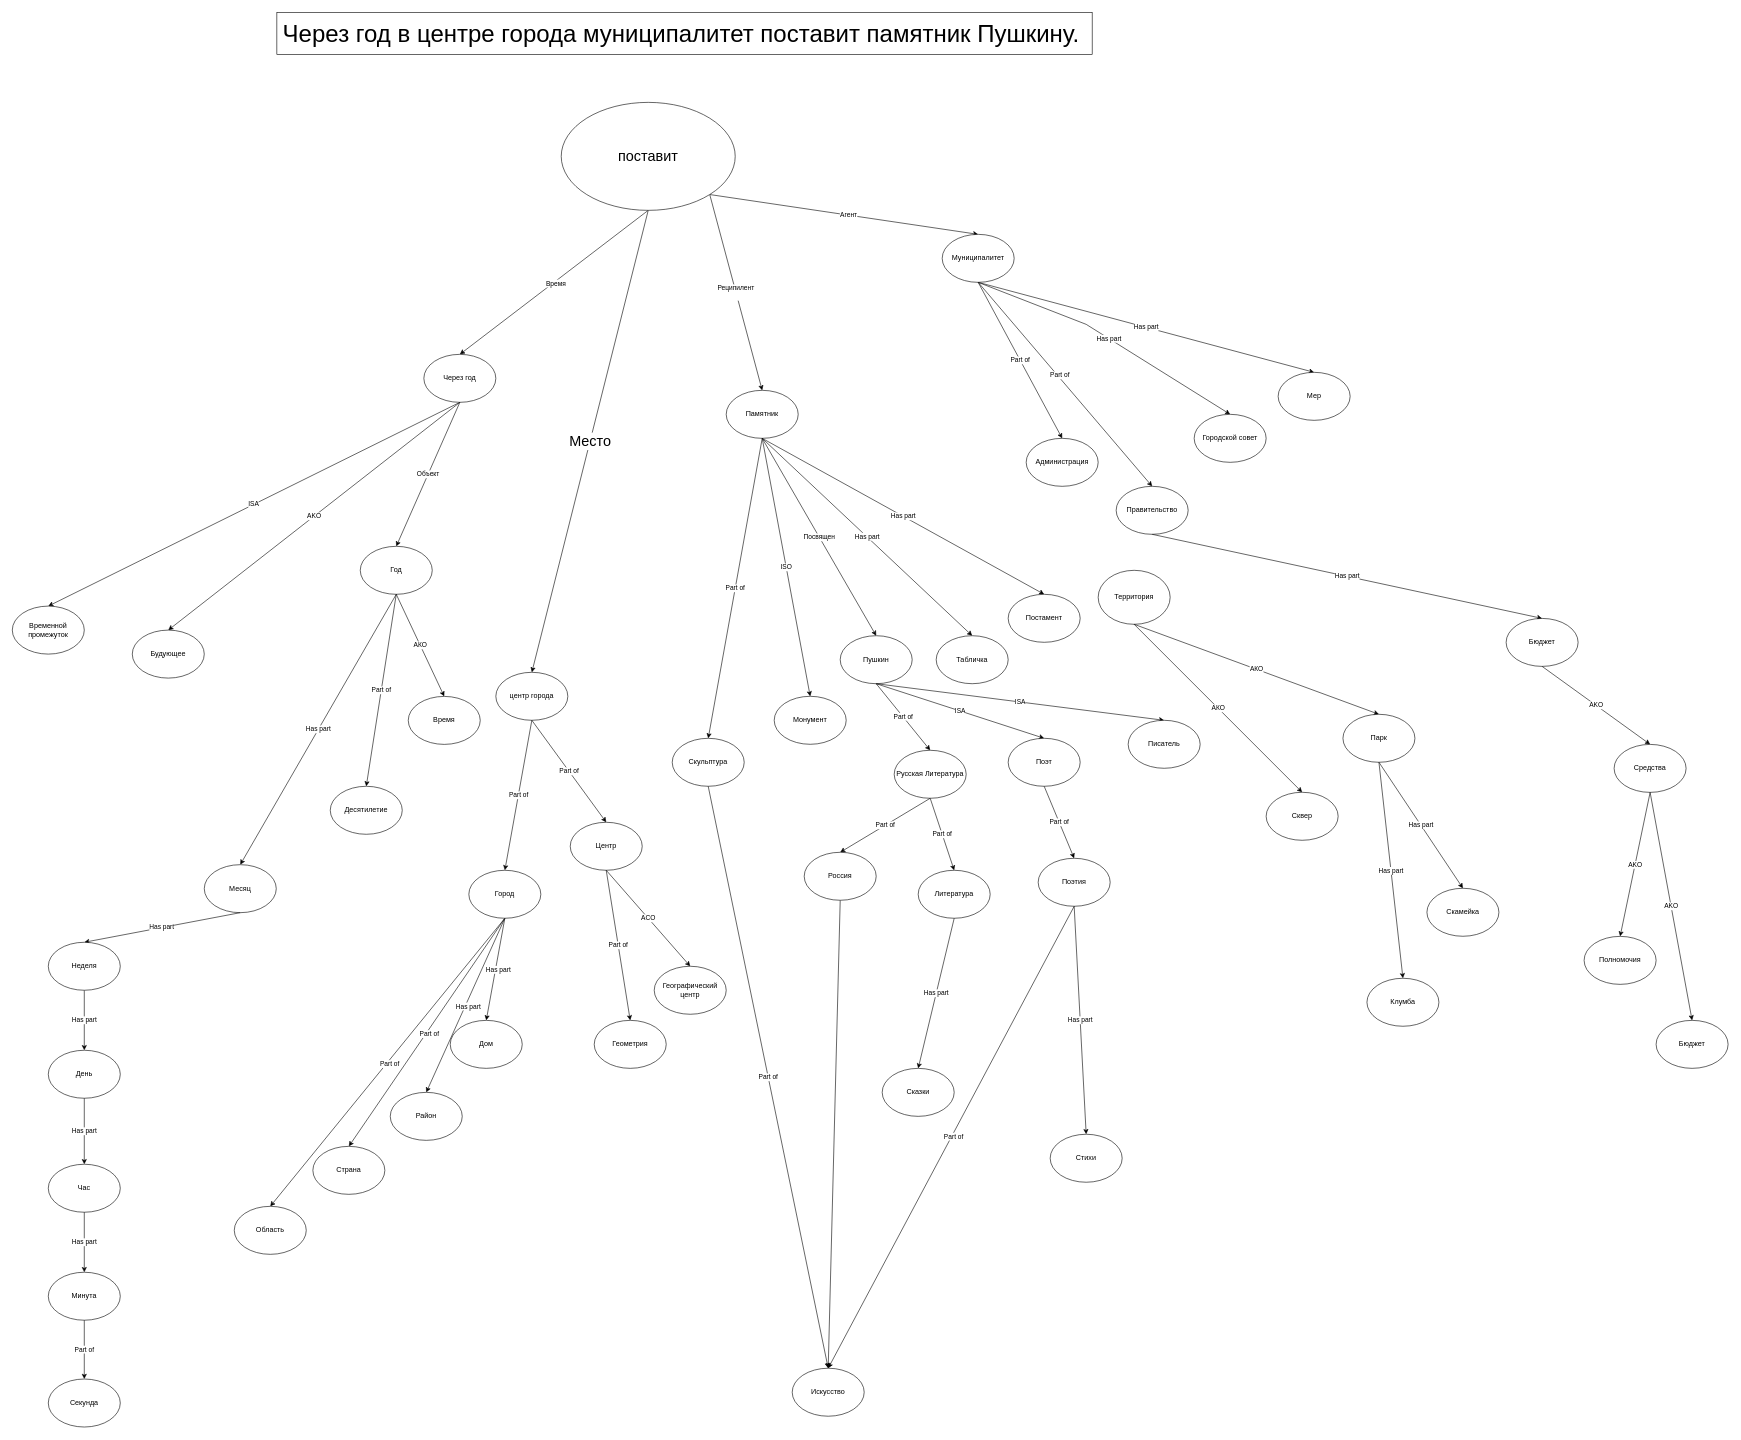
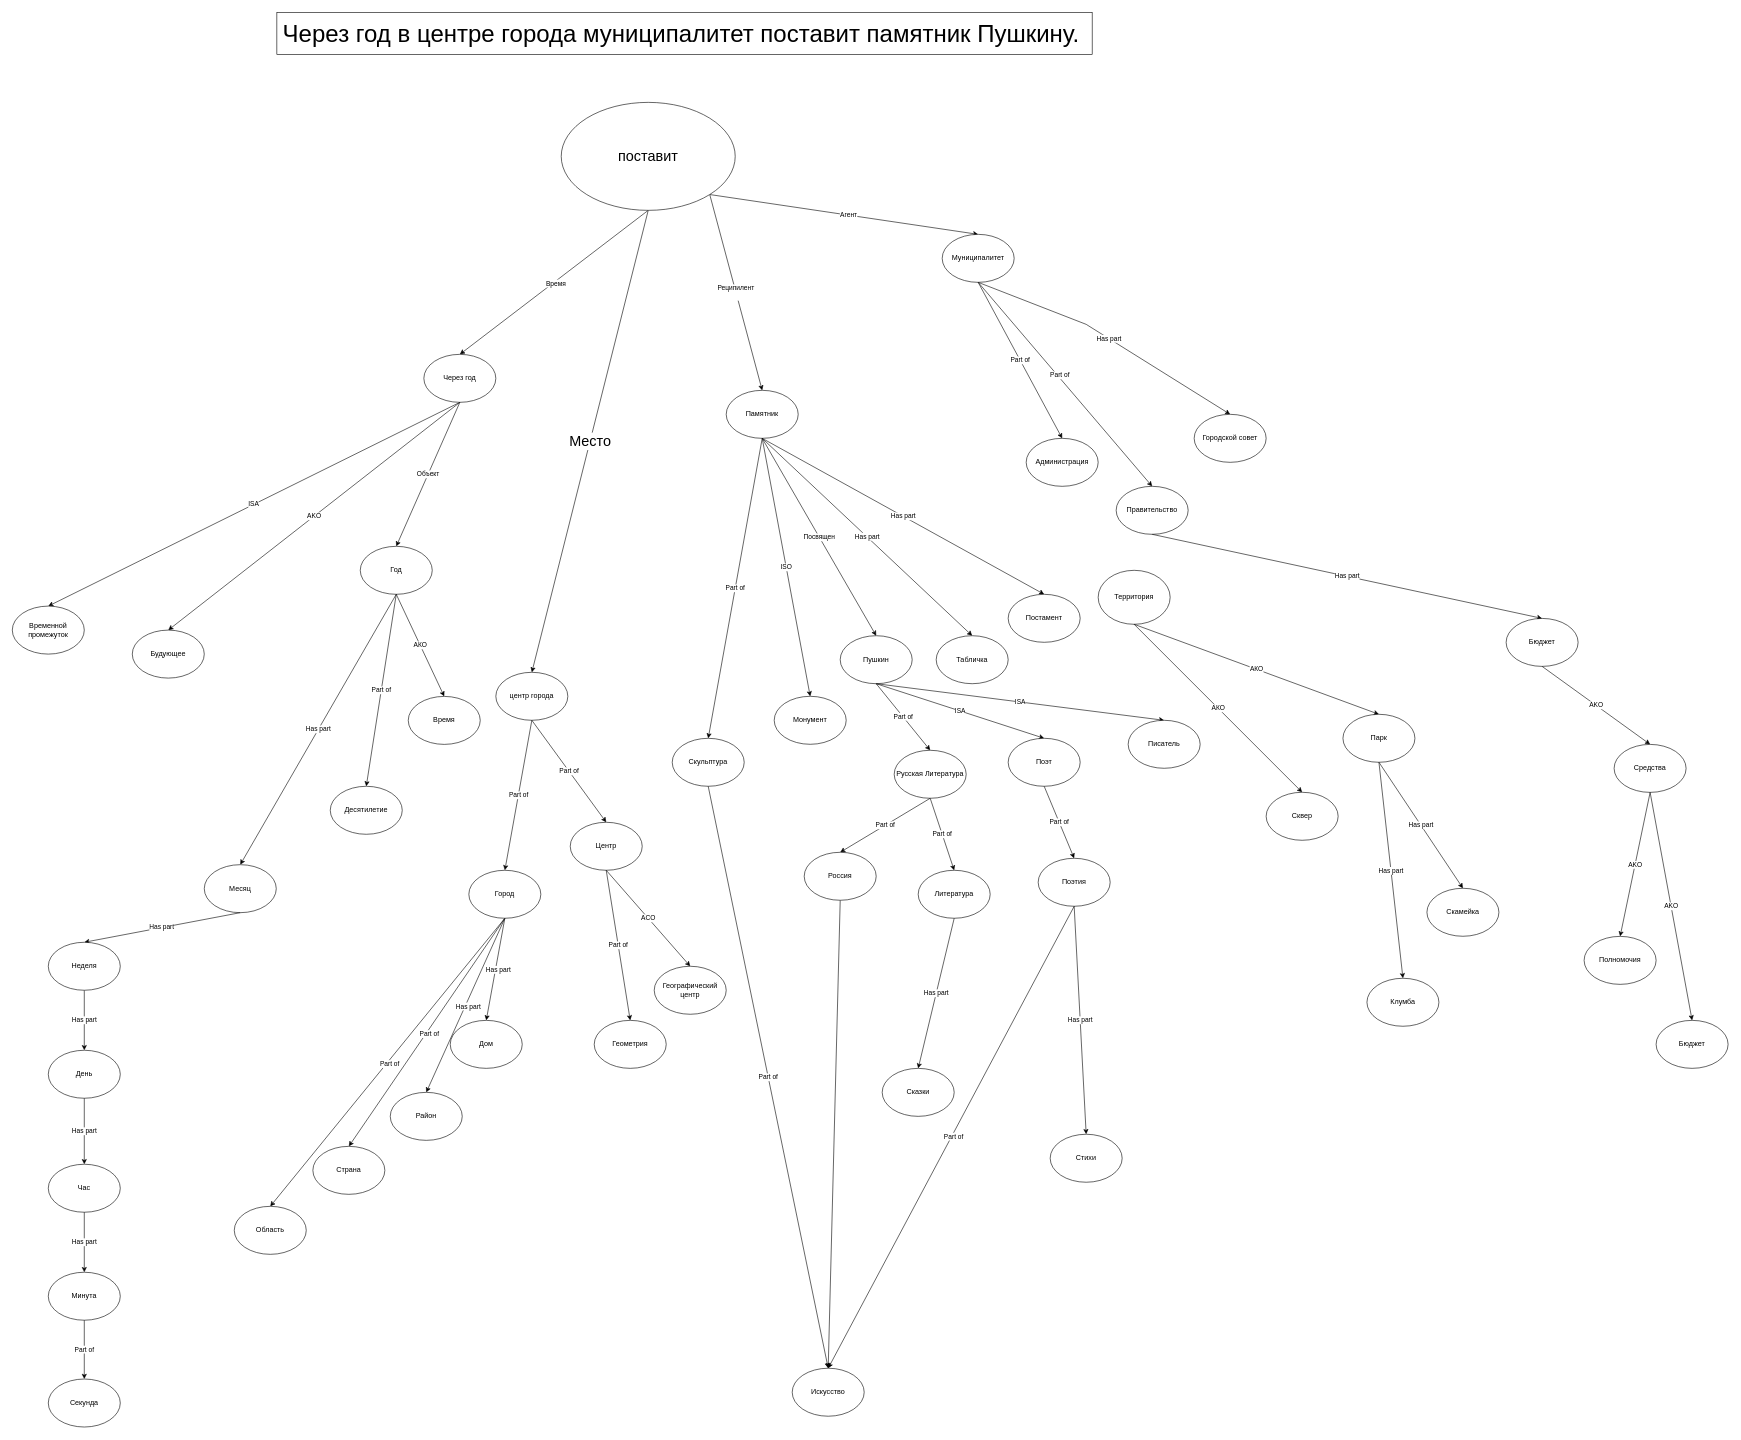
- <mxCell id="29" value="Has part" style="rounded=0;orthogonalLoop=1;jettySize=auto;html=1;exitX=0.5;exitY=1;exitDx=0;exitDy=0;entryX=0.5;entryY=0;entryDx=0;entryDy=0;" edge="1" parent="1" source="30" target="95"><mxGeometry relative="1" as="geometry" /></mxCell>
- <mxCell id="95" value="Мер" style="ellipse;whiteSpace=wrap;html=1;" vertex="1" parent="1"><mxGeometry x="2130" y="620" width="120" height="80" as="geometry" /></mxCell>
